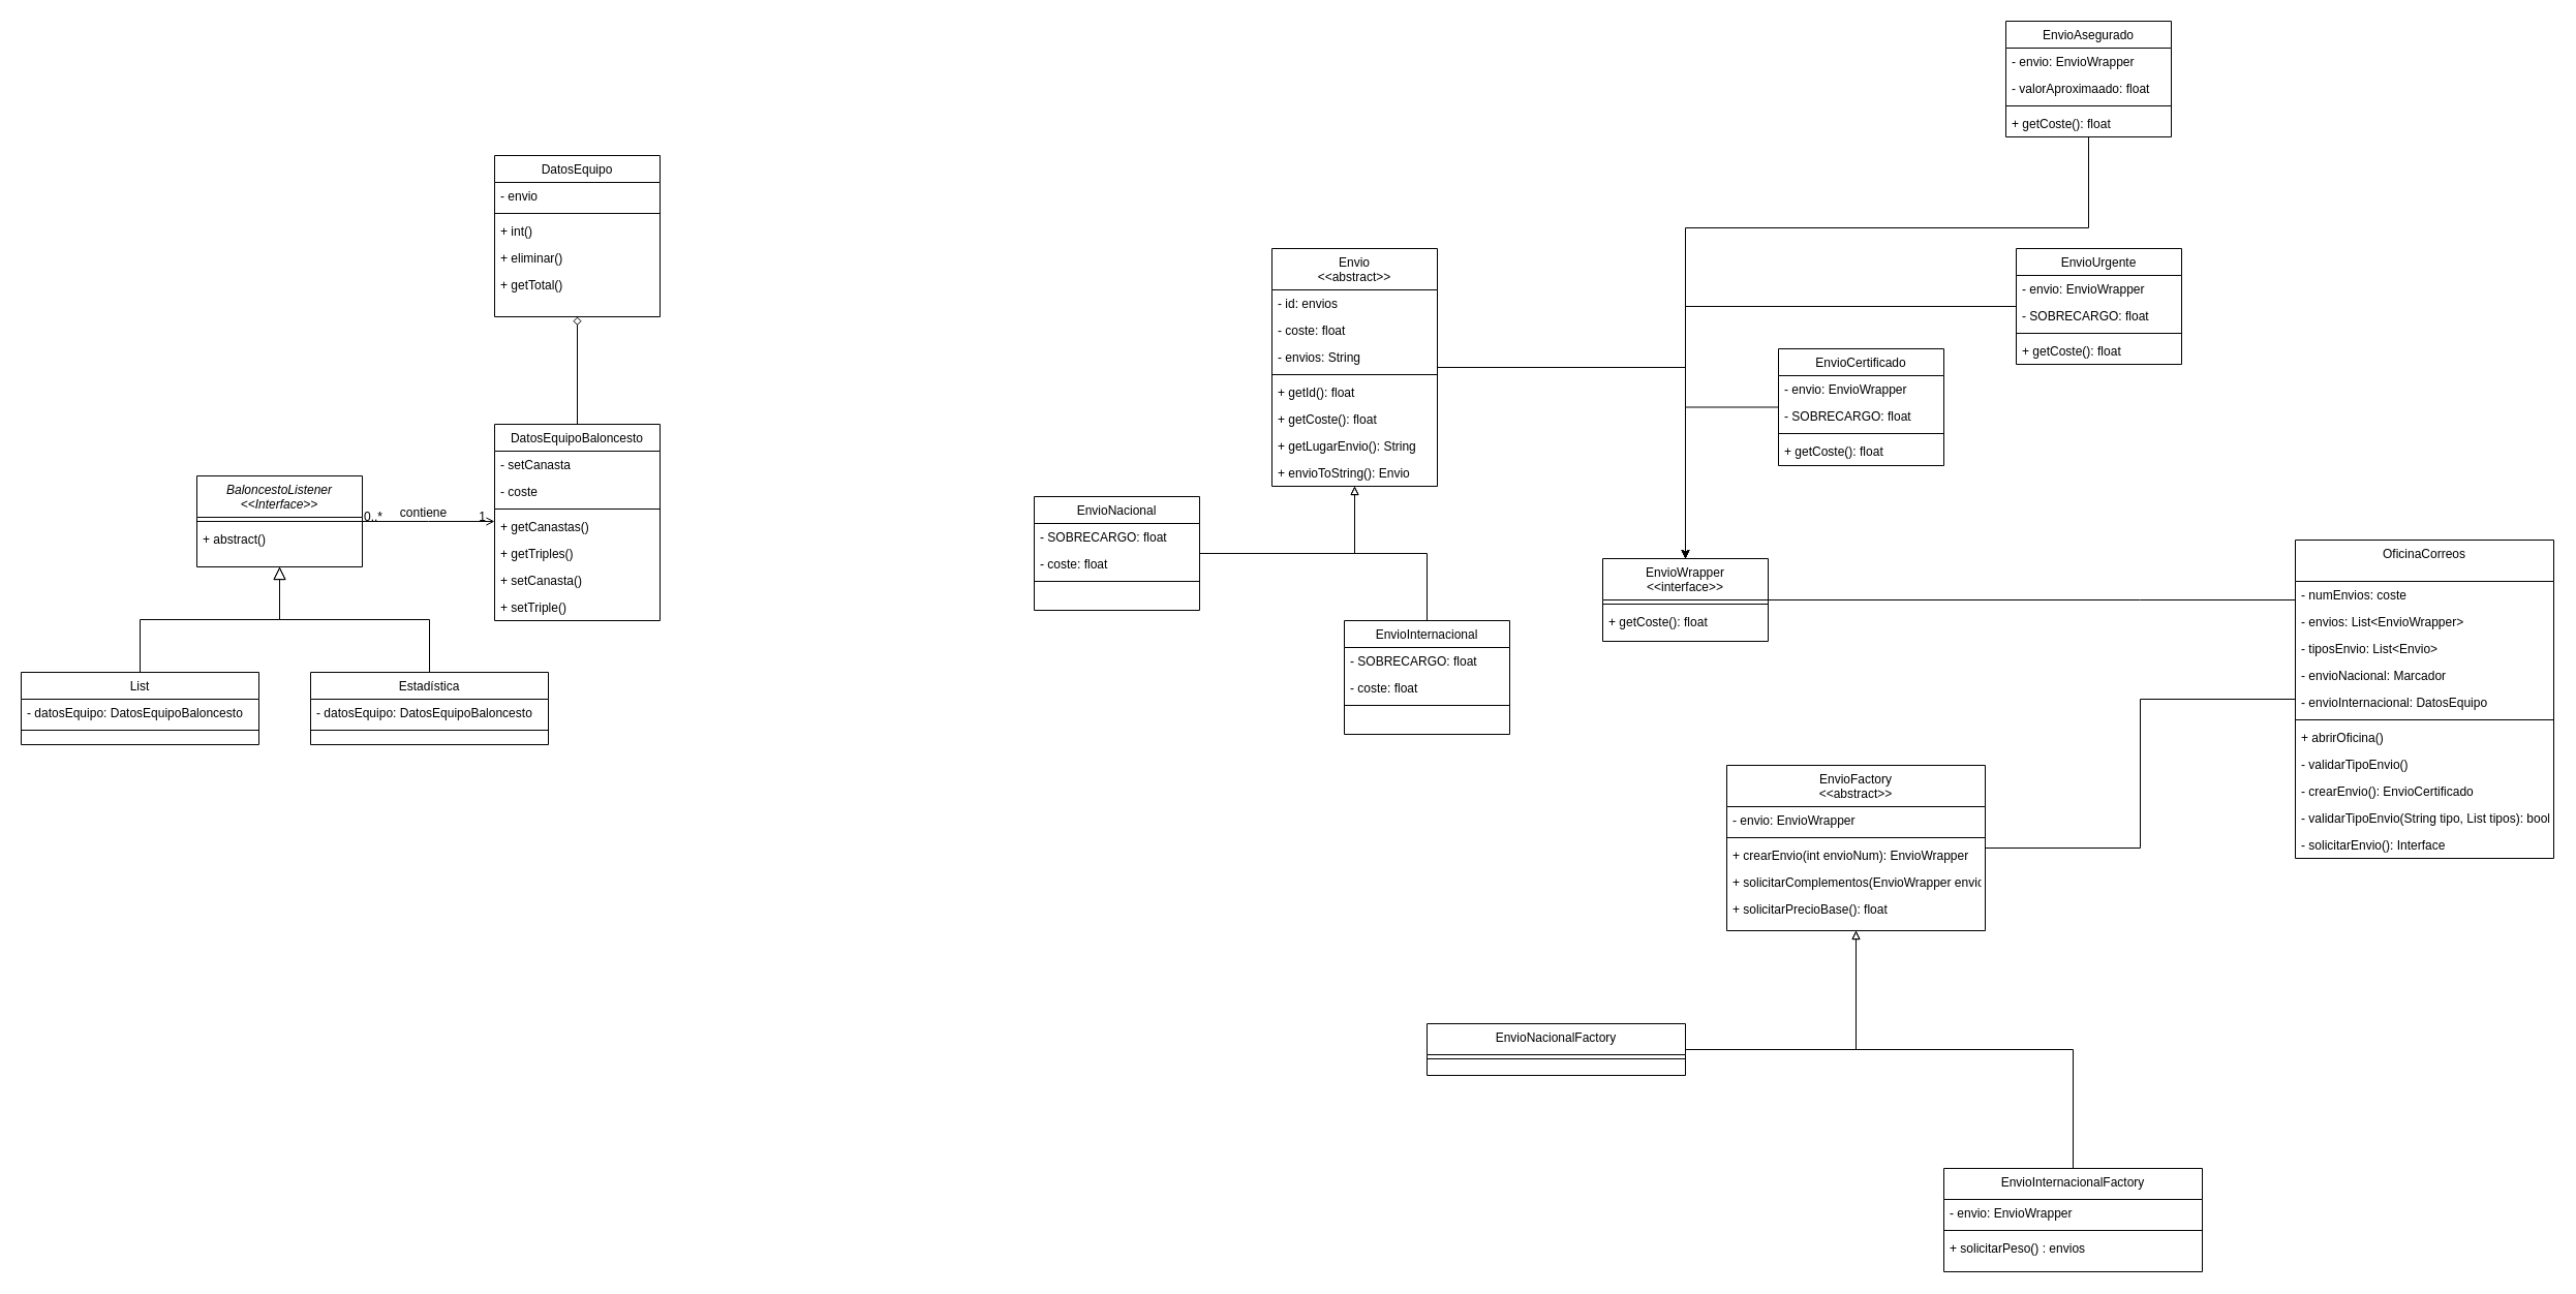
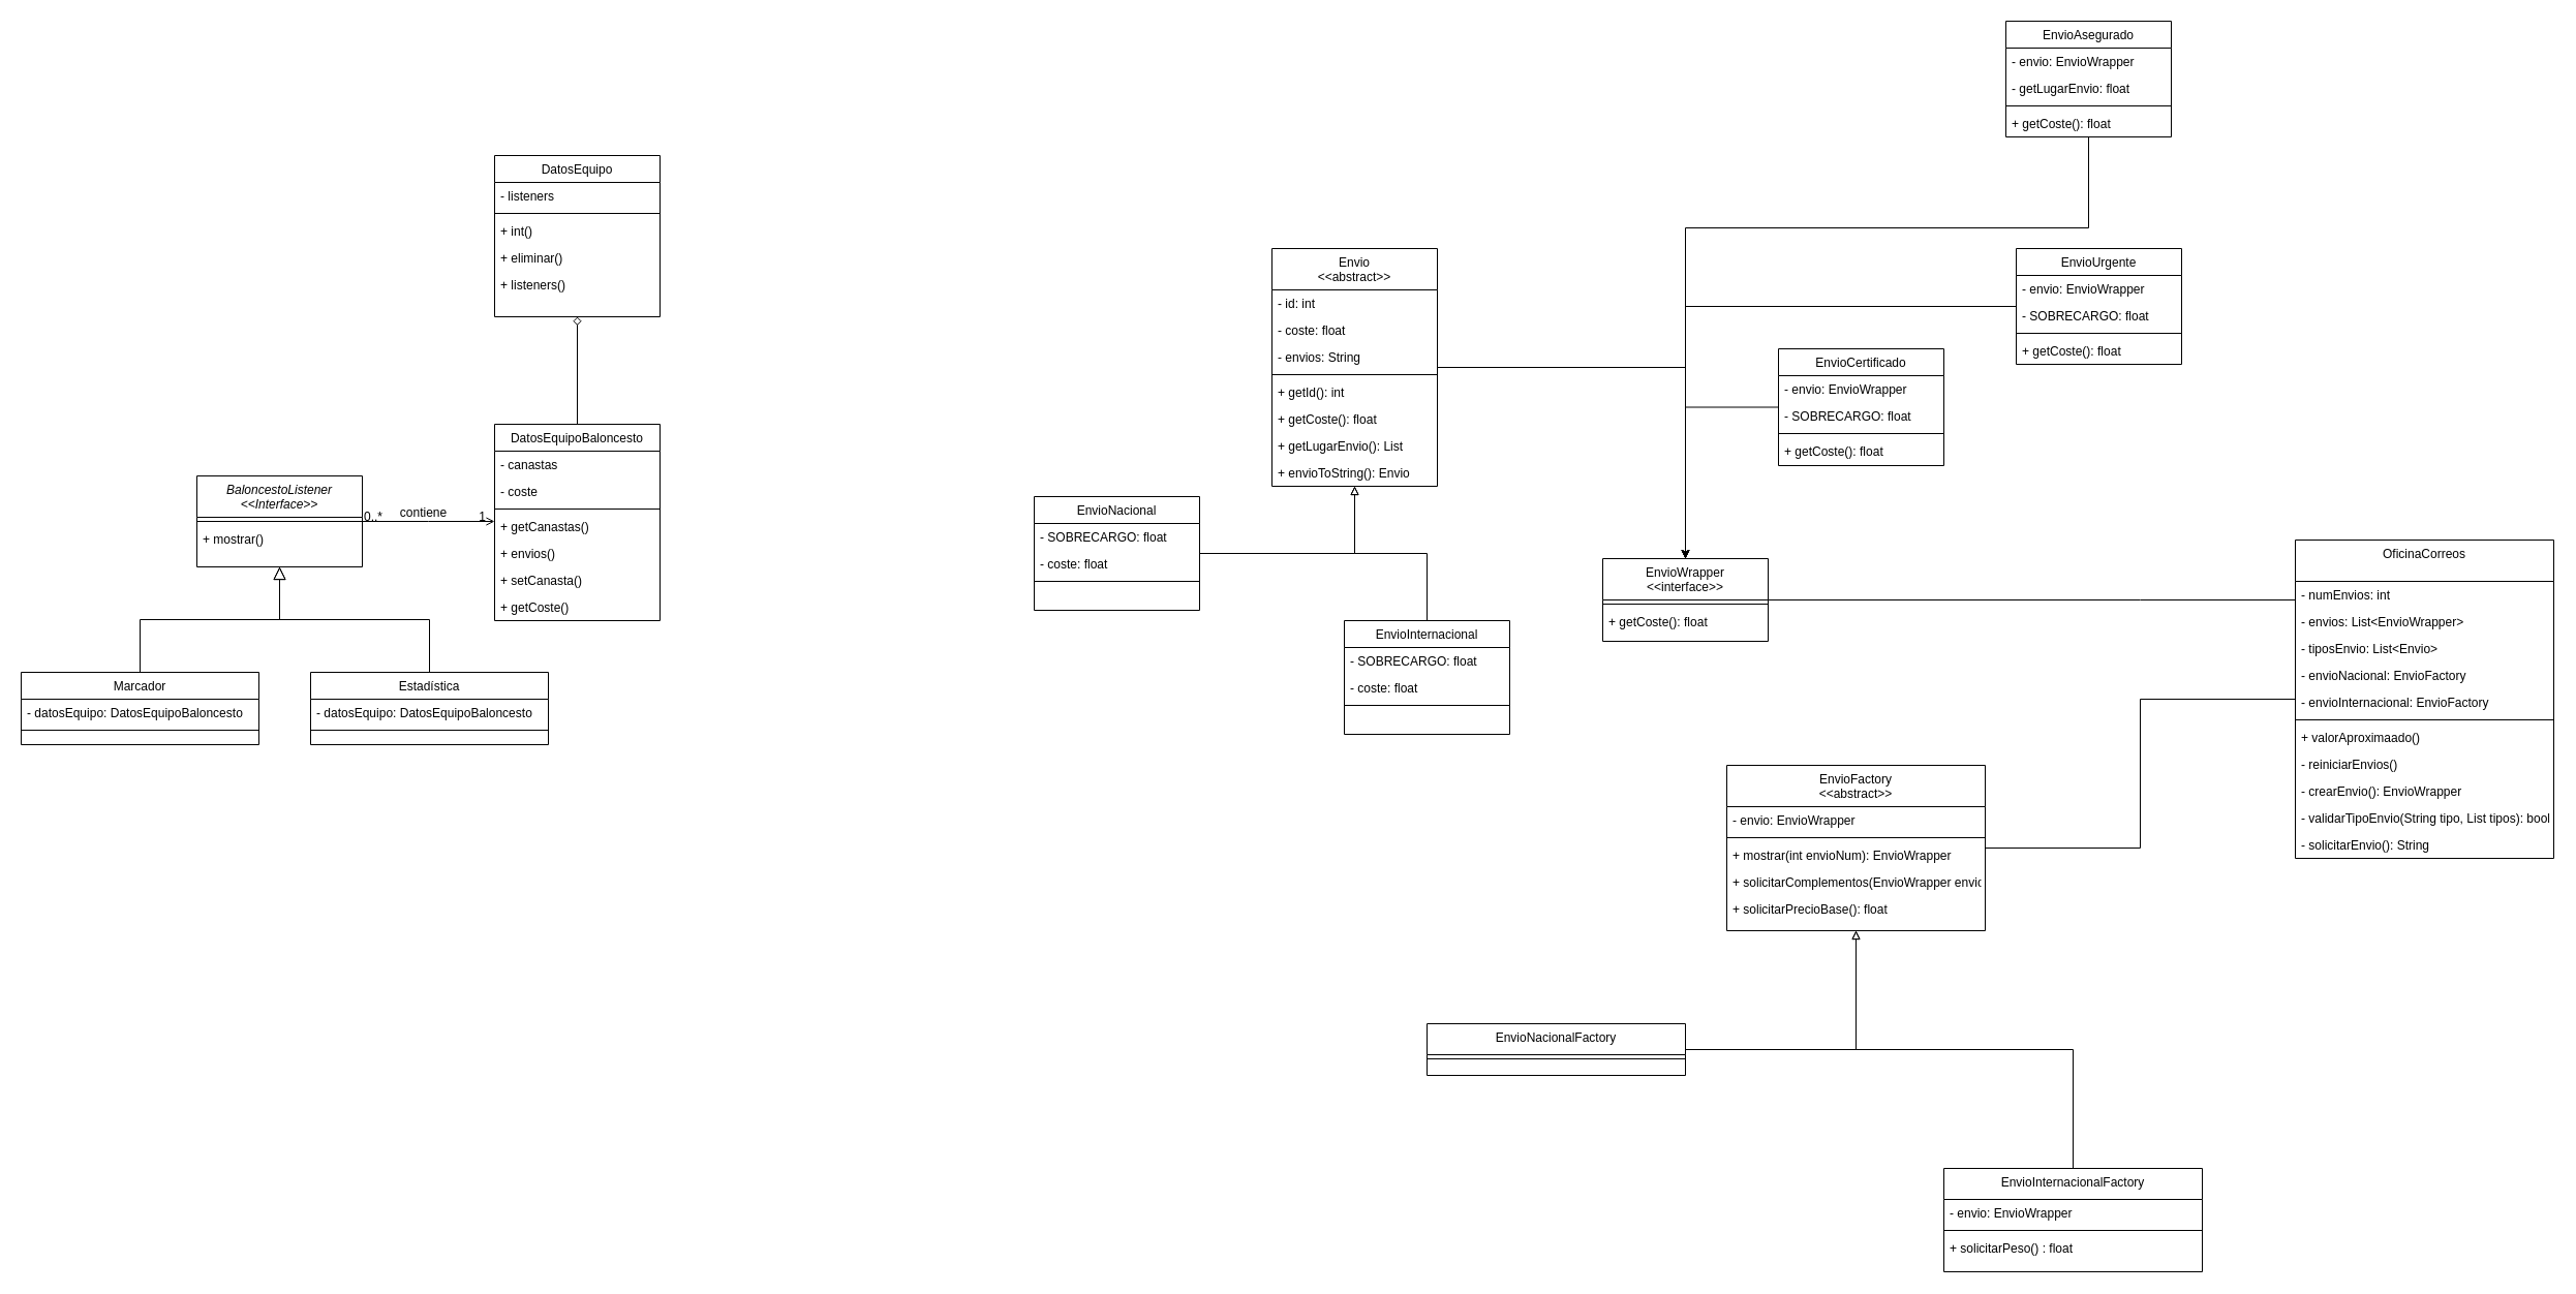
- <mxCell id="61" value="- valorAproximaado: float" style="text;align=left;verticalAlign=top;spacingLeft=4;spacingRight=4;overflow=hidden;rotatable=0;points=[[0,0.5],[1,0.5]];portConstraint=eastwest;" vertex="1" parent="59"><mxGeometry y="52" width="160" height="26" as="geometry" /></mxCell>
+ <mxCell id="61" value="- getLugarEnvio: float" style="text;align=left;verticalAlign=top;spacingLeft=4;spacingRight=4;overflow=hidden;rotatable=0;points=[[0,0.5],[1,0.5]];portConstraint=eastwest;" vertex="1" parent="59"><mxGeometry y="52" width="160" height="26" as="geometry" /></mxCell>
- <mxCell id="27" value="- envio" style="text;align=left;verticalAlign=top;spacingLeft=4;spacingRight=4;overflow=hidden;rotatable=0;points=[[0,0.5],[1,0.5]];portConstraint=eastwest;" parent="26" vertex="1"><mxGeometry y="26" width="160" height="26" as="geometry" /></mxCell>
+ <mxCell id="27" value="- listeners" style="text;align=left;verticalAlign=top;spacingLeft=4;spacingRight=4;overflow=hidden;rotatable=0;points=[[0,0.5],[1,0.5]];portConstraint=eastwest;" parent="26" vertex="1"><mxGeometry y="26" width="160" height="26" as="geometry" /></mxCell>
- <mxCell id="31" value="+ getTotal()" style="text;align=left;verticalAlign=top;spacingLeft=4;spacingRight=4;overflow=hidden;rotatable=0;points=[[0,0.5],[1,0.5]];portConstraint=eastwest;" parent="26" vertex="1"><mxGeometry y="112" width="160" height="26" as="geometry" /></mxCell>
+ <mxCell id="31" value="+ listeners()" style="text;align=left;verticalAlign=top;spacingLeft=4;spacingRight=4;overflow=hidden;rotatable=0;points=[[0,0.5],[1,0.5]];portConstraint=eastwest;" parent="26" vertex="1"><mxGeometry y="112" width="160" height="26" as="geometry" /></mxCell>
- <mxCell id="34" value="- id: envios" style="text;align=left;verticalAlign=top;spacingLeft=4;spacingRight=4;overflow=hidden;rotatable=0;points=[[0,0.5],[1,0.5]];portConstraint=eastwest;" vertex="1" parent="33"><mxGeometry y="40" width="160" height="26" as="geometry" /></mxCell>
+ <mxCell id="34" value="- id: int" style="text;align=left;verticalAlign=top;spacingLeft=4;spacingRight=4;overflow=hidden;rotatable=0;points=[[0,0.5],[1,0.5]];portConstraint=eastwest;" vertex="1" parent="33"><mxGeometry y="40" width="160" height="26" as="geometry" /></mxCell>
- <mxCell id="38" value="+ getId(): float" style="text;align=left;verticalAlign=top;spacingLeft=4;spacingRight=4;overflow=hidden;rotatable=0;points=[[0,0.5],[1,0.5]];portConstraint=eastwest;" vertex="1" parent="33"><mxGeometry y="126" width="160" height="26" as="geometry" /></mxCell>
+ <mxCell id="38" value="+ getId(): int" style="text;align=left;verticalAlign=top;spacingLeft=4;spacingRight=4;overflow=hidden;rotatable=0;points=[[0,0.5],[1,0.5]];portConstraint=eastwest;" vertex="1" parent="33"><mxGeometry y="126" width="160" height="26" as="geometry" /></mxCell>
- <mxCell id="40" value="+ getLugarEnvio(): String" style="text;align=left;verticalAlign=top;spacingLeft=4;spacingRight=4;overflow=hidden;rotatable=0;points=[[0,0.5],[1,0.5]];portConstraint=eastwest;" vertex="1" parent="33"><mxGeometry y="178" width="160" height="26" as="geometry" /></mxCell>
+ <mxCell id="40" value="+ getLugarEnvio(): List" style="text;align=left;verticalAlign=top;spacingLeft=4;spacingRight=4;overflow=hidden;rotatable=0;points=[[0,0.5],[1,0.5]];portConstraint=eastwest;" vertex="1" parent="33"><mxGeometry y="178" width="160" height="26" as="geometry" /></mxCell>
- <mxCell id="15" value="- setCanasta" style="text;align=left;verticalAlign=top;spacingLeft=4;spacingRight=4;overflow=hidden;rotatable=0;points=[[0,0.5],[1,0.5]];portConstraint=eastwest;" parent="14" vertex="1"><mxGeometry y="26" width="160" height="26" as="geometry" /></mxCell>
+ <mxCell id="15" value="- canastas" style="text;align=left;verticalAlign=top;spacingLeft=4;spacingRight=4;overflow=hidden;rotatable=0;points=[[0,0.5],[1,0.5]];portConstraint=eastwest;" parent="14" vertex="1"><mxGeometry y="26" width="160" height="26" as="geometry" /></mxCell>
- <mxCell id="4" value="+ abstract()" style="text;align=left;verticalAlign=top;spacingLeft=4;spacingRight=4;overflow=hidden;rotatable=0;points=[[0,0.5],[1,0.5]];portConstraint=eastwest;" parent="2" vertex="1"><mxGeometry y="48" width="160" height="26" as="geometry" /></mxCell>
+ <mxCell id="4" value="+ mostrar()" style="text;align=left;verticalAlign=top;spacingLeft=4;spacingRight=4;overflow=hidden;rotatable=0;points=[[0,0.5],[1,0.5]];portConstraint=eastwest;" parent="2" vertex="1"><mxGeometry y="48" width="160" height="26" as="geometry" /></mxCell>
- <mxCell id="19" value="+ getTriples()" style="text;align=left;verticalAlign=top;spacingLeft=4;spacingRight=4;overflow=hidden;rotatable=0;points=[[0,0.5],[1,0.5]];portConstraint=eastwest;" parent="14" vertex="1"><mxGeometry y="112" width="160" height="26" as="geometry" /></mxCell>
+ <mxCell id="19" value="+ envios()" style="text;align=left;verticalAlign=top;spacingLeft=4;spacingRight=4;overflow=hidden;rotatable=0;points=[[0,0.5],[1,0.5]];portConstraint=eastwest;" parent="14" vertex="1"><mxGeometry y="112" width="160" height="26" as="geometry" /></mxCell>
- <mxCell id="90" value="- numEnvios: coste" style="text;align=left;verticalAlign=top;spacingLeft=4;spacingRight=4;overflow=hidden;rotatable=0;points=[[0,0.5],[1,0.5]];portConstraint=eastwest;" vertex="1" parent="89"><mxGeometry y="40" width="250" height="26" as="geometry" /></mxCell>
+ <mxCell id="90" value="- numEnvios: int" style="text;align=left;verticalAlign=top;spacingLeft=4;spacingRight=4;overflow=hidden;rotatable=0;points=[[0,0.5],[1,0.5]];portConstraint=eastwest;" vertex="1" parent="89"><mxGeometry y="40" width="250" height="26" as="geometry" /></mxCell>
- <mxCell id="21" value="+ setTriple()" style="text;align=left;verticalAlign=top;spacingLeft=4;spacingRight=4;overflow=hidden;rotatable=0;points=[[0,0.5],[1,0.5]];portConstraint=eastwest;" parent="14" vertex="1"><mxGeometry y="164" width="160" height="26" as="geometry" /></mxCell>
+ <mxCell id="21" value="+ getCoste()" style="text;align=left;verticalAlign=top;spacingLeft=4;spacingRight=4;overflow=hidden;rotatable=0;points=[[0,0.5],[1,0.5]];portConstraint=eastwest;" parent="14" vertex="1"><mxGeometry y="164" width="160" height="26" as="geometry" /></mxCell>
- <mxCell id="93" value="- envioNacional: Marcador" style="text;align=left;verticalAlign=top;spacingLeft=4;spacingRight=4;overflow=hidden;rotatable=0;points=[[0,0.5],[1,0.5]];portConstraint=eastwest;" vertex="1" parent="89"><mxGeometry y="118" width="250" height="26" as="geometry" /></mxCell>
+ <mxCell id="93" value="- envioNacional: EnvioFactory" style="text;align=left;verticalAlign=top;spacingLeft=4;spacingRight=4;overflow=hidden;rotatable=0;points=[[0,0.5],[1,0.5]];portConstraint=eastwest;" vertex="1" parent="89"><mxGeometry y="118" width="250" height="26" as="geometry" /></mxCell>
- <mxCell id="5" value="List" style="swimlane;fontStyle=0;align=center;verticalAlign=top;childLayout=stackLayout;horizontal=1;startSize=26;horizontalStack=0;resizeParent=1;resizeLast=0;collapsible=1;marginBottom=0;rounded=0;shadow=0;strokeWidth=1;" parent="1" vertex="1"><mxGeometry x="20" y="650" width="230" height="70" as="geometry"><mxRectangle x="130" y="380" width="160" height="26" as="alternateBounds" /></mxGeometry></mxCell>
+ <mxCell id="5" value="Marcador" style="swimlane;fontStyle=0;align=center;verticalAlign=top;childLayout=stackLayout;horizontal=1;startSize=26;horizontalStack=0;resizeParent=1;resizeLast=0;collapsible=1;marginBottom=0;rounded=0;shadow=0;strokeWidth=1;" parent="1" vertex="1"><mxGeometry x="20" y="650" width="230" height="70" as="geometry"><mxRectangle x="130" y="380" width="160" height="26" as="alternateBounds" /></mxGeometry></mxCell>
- <mxCell id="94" value="- envioInternacional: DatosEquipo" style="text;align=left;verticalAlign=top;spacingLeft=4;spacingRight=4;overflow=hidden;rotatable=0;points=[[0,0.5],[1,0.5]];portConstraint=eastwest;" vertex="1" parent="89"><mxGeometry y="144" width="250" height="26" as="geometry" /></mxCell>
+ <mxCell id="94" value="- envioInternacional: EnvioFactory" style="text;align=left;verticalAlign=top;spacingLeft=4;spacingRight=4;overflow=hidden;rotatable=0;points=[[0,0.5],[1,0.5]];portConstraint=eastwest;" vertex="1" parent="89"><mxGeometry y="144" width="250" height="26" as="geometry" /></mxCell>
- <mxCell id="96" value="+ abrirOficina()" style="text;align=left;verticalAlign=top;spacingLeft=4;spacingRight=4;overflow=hidden;rotatable=0;points=[[0,0.5],[1,0.5]];portConstraint=eastwest;" vertex="1" parent="89"><mxGeometry y="178" width="250" height="26" as="geometry" /></mxCell>
+ <mxCell id="96" value="+ valorAproximaado()" style="text;align=left;verticalAlign=top;spacingLeft=4;spacingRight=4;overflow=hidden;rotatable=0;points=[[0,0.5],[1,0.5]];portConstraint=eastwest;" vertex="1" parent="89"><mxGeometry y="178" width="250" height="26" as="geometry" /></mxCell>
- <mxCell id="97" value="- validarTipoEnvio()" style="text;align=left;verticalAlign=top;spacingLeft=4;spacingRight=4;overflow=hidden;rotatable=0;points=[[0,0.5],[1,0.5]];portConstraint=eastwest;" vertex="1" parent="89"><mxGeometry y="204" width="250" height="26" as="geometry" /></mxCell>
+ <mxCell id="97" value="- reiniciarEnvios()" style="text;align=left;verticalAlign=top;spacingLeft=4;spacingRight=4;overflow=hidden;rotatable=0;points=[[0,0.5],[1,0.5]];portConstraint=eastwest;" vertex="1" parent="89"><mxGeometry y="204" width="250" height="26" as="geometry" /></mxCell>
- <mxCell id="98" value="- crearEnvio(): EnvioCertificado" style="text;align=left;verticalAlign=top;spacingLeft=4;spacingRight=4;overflow=hidden;rotatable=0;points=[[0,0.5],[1,0.5]];portConstraint=eastwest;" vertex="1" parent="89"><mxGeometry y="230" width="250" height="26" as="geometry" /></mxCell>
+ <mxCell id="98" value="- crearEnvio(): EnvioWrapper" style="text;align=left;verticalAlign=top;spacingLeft=4;spacingRight=4;overflow=hidden;rotatable=0;points=[[0,0.5],[1,0.5]];portConstraint=eastwest;" vertex="1" parent="89"><mxGeometry y="230" width="250" height="26" as="geometry" /></mxCell>
- <mxCell id="100" value="- solicitarEnvio(): Interface" style="text;align=left;verticalAlign=top;spacingLeft=4;spacingRight=4;overflow=hidden;rotatable=0;points=[[0,0.5],[1,0.5]];portConstraint=eastwest;" vertex="1" parent="89"><mxGeometry y="282" width="250" height="26" as="geometry" /></mxCell>
+ <mxCell id="100" value="- solicitarEnvio(): String" style="text;align=left;verticalAlign=top;spacingLeft=4;spacingRight=4;overflow=hidden;rotatable=0;points=[[0,0.5],[1,0.5]];portConstraint=eastwest;" vertex="1" parent="89"><mxGeometry y="282" width="250" height="26" as="geometry" /></mxCell>
- <mxCell id="77" value="+ crearEnvio(int envioNum): EnvioWrapper" style="text;align=left;verticalAlign=top;spacingLeft=4;spacingRight=4;overflow=hidden;rotatable=0;points=[[0,0.5],[1,0.5]];portConstraint=eastwest;" vertex="1" parent="74"><mxGeometry y="74" width="250" height="26" as="geometry" /></mxCell>
+ <mxCell id="77" value="+ mostrar(int envioNum): EnvioWrapper" style="text;align=left;verticalAlign=top;spacingLeft=4;spacingRight=4;overflow=hidden;rotatable=0;points=[[0,0.5],[1,0.5]];portConstraint=eastwest;" vertex="1" parent="74"><mxGeometry y="74" width="250" height="26" as="geometry" /></mxCell>
- <mxCell id="87" value="+ solicitarPeso() : envios" style="text;align=left;verticalAlign=top;spacingLeft=4;spacingRight=4;overflow=hidden;rotatable=0;points=[[0,0.5],[1,0.5]];portConstraint=eastwest;" vertex="1" parent="84"><mxGeometry y="64" width="250" height="26" as="geometry" /></mxCell>
+ <mxCell id="87" value="+ solicitarPeso() : float" style="text;align=left;verticalAlign=top;spacingLeft=4;spacingRight=4;overflow=hidden;rotatable=0;points=[[0,0.5],[1,0.5]];portConstraint=eastwest;" vertex="1" parent="84"><mxGeometry y="64" width="250" height="26" as="geometry" /></mxCell>
